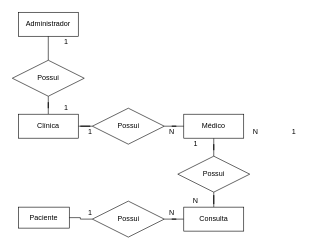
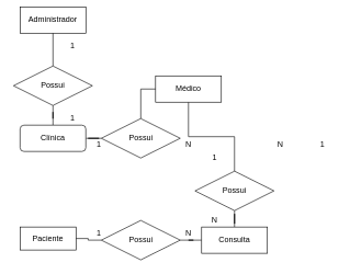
- <mxCell id="2" value="Administrador" style="whiteSpace=wrap;html=1;align=center;" parent="1" vertex="1"><mxGeometry x="30" y="20" width="100" height="40" as="geometry" /></mxCell>
+ <mxCell id="2" value="Administrador" style="whiteSpace=wrap;html=1;align=center;" parent="1" vertex="1"><mxGeometry x="30" y="10" width="100" height="40" as="geometry" /></mxCell>
- <mxCell id="12" value="Clínica" style="whiteSpace=wrap;html=1;align=center;" parent="1" vertex="1"><mxGeometry x="30" y="190" width="100" height="40" as="geometry" /></mxCell>
+ <mxCell id="12" value="Clínica" style="whiteSpace=wrap;html=1;align=center;rounded=1;" parent="1" vertex="1"><mxGeometry x="30" y="190" width="100" height="40" as="geometry" /></mxCell>
- <mxCell id="6" value="Médico" style="whiteSpace=wrap;html=1;align=center;" parent="1" vertex="1"><mxGeometry x="306" y="190" width="100" height="40" as="geometry" /></mxCell>
+ <mxCell id="6" value="Médico" style="whiteSpace=wrap;html=1;align=center;" parent="1" vertex="1"><mxGeometry x="236" y="115" width="100" height="40" as="geometry" /></mxCell>
